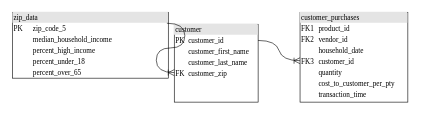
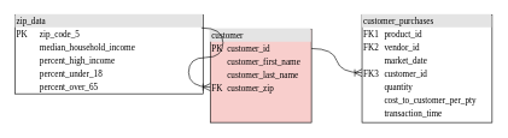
- <mxCell id="4" value="&lt;div style=&quot;box-sizing: border-box ; width: 100% ; background: #e4e4e4 ; padding: 2px&quot;&gt;customer_purchases&lt;/div&gt;&lt;table style=&quot;width: 100% ; font-size: 1em&quot; cellpadding=&quot;2&quot; cellspacing=&quot;0&quot;&gt;&lt;tbody&gt;&lt;tr&gt;&lt;td&gt;FK1&lt;br&gt;&lt;/td&gt;&lt;td&gt;product_id&lt;/td&gt;&lt;/tr&gt;&lt;tr&gt;&lt;td&gt;FK2&lt;/td&gt;&lt;td&gt;vendor_id&lt;/td&gt;&lt;/tr&gt;&lt;tr&gt;&lt;td&gt;&lt;/td&gt;&lt;td&gt;household_date&lt;/td&gt;&lt;/tr&gt;&lt;tr&gt;&lt;td&gt;FK3&lt;br&gt;&lt;/td&gt;&lt;td&gt;customer_id&lt;br&gt;&lt;/td&gt;&lt;/tr&gt;&lt;tr&gt;&lt;td&gt;&lt;br&gt;&lt;/td&gt;&lt;td&gt;quantity&lt;br&gt;&lt;/td&gt;&lt;/tr&gt;&lt;tr&gt;&lt;td&gt;&lt;br&gt;&lt;/td&gt;&lt;td&gt;cost_to_customer_per_pty&lt;br&gt;&lt;/td&gt;&lt;/tr&gt;&lt;tr&gt;&lt;td&gt;&lt;br&gt;&lt;/td&gt;&lt;td&gt;transaction_time&lt;br&gt;&lt;/td&gt;&lt;/tr&gt;&lt;tr&gt;&lt;td&gt;&lt;/td&gt;&lt;td&gt;&lt;br&gt;&lt;/td&gt;&lt;/tr&gt;&lt;/tbody&gt;&lt;/table&gt;" style="verticalAlign=top;align=left;overflow=fill;html=1;rounded=0;shadow=0;comic=0;labelBackgroundColor=none;strokeWidth=1;fontFamily=Verdana;fontSize=12" vertex="1" parent="1"><mxGeometry x="500" y="20" width="180" height="150" as="geometry" /></mxCell>
+ <mxCell id="4" value="&lt;div style=&quot;box-sizing: border-box ; width: 100% ; background: #e4e4e4 ; padding: 2px&quot;&gt;customer_purchases&lt;/div&gt;&lt;table style=&quot;width: 100% ; font-size: 1em&quot; cellpadding=&quot;2&quot; cellspacing=&quot;0&quot;&gt;&lt;tbody&gt;&lt;tr&gt;&lt;td&gt;FK1&lt;br&gt;&lt;/td&gt;&lt;td&gt;product_id&lt;/td&gt;&lt;/tr&gt;&lt;tr&gt;&lt;td&gt;FK2&lt;/td&gt;&lt;td&gt;vendor_id&lt;/td&gt;&lt;/tr&gt;&lt;tr&gt;&lt;td&gt;&lt;/td&gt;&lt;td&gt;market_date&lt;/td&gt;&lt;/tr&gt;&lt;tr&gt;&lt;td&gt;FK3&lt;br&gt;&lt;/td&gt;&lt;td&gt;customer_id&lt;br&gt;&lt;/td&gt;&lt;/tr&gt;&lt;tr&gt;&lt;td&gt;&lt;br&gt;&lt;/td&gt;&lt;td&gt;quantity&lt;br&gt;&lt;/td&gt;&lt;/tr&gt;&lt;tr&gt;&lt;td&gt;&lt;br&gt;&lt;/td&gt;&lt;td&gt;cost_to_customer_per_pty&lt;br&gt;&lt;/td&gt;&lt;/tr&gt;&lt;tr&gt;&lt;td&gt;&lt;br&gt;&lt;/td&gt;&lt;td&gt;transaction_time&lt;br&gt;&lt;/td&gt;&lt;/tr&gt;&lt;tr&gt;&lt;td&gt;&lt;/td&gt;&lt;td&gt;&lt;br&gt;&lt;/td&gt;&lt;/tr&gt;&lt;/tbody&gt;&lt;/table&gt;" style="verticalAlign=top;align=left;overflow=fill;html=1;rounded=0;shadow=0;comic=0;labelBackgroundColor=none;strokeWidth=1;fontFamily=Verdana;fontSize=12" vertex="1" parent="1"><mxGeometry x="500" y="20" width="180" height="150" as="geometry" /></mxCell>
- <mxCell id="2" value="&lt;div style=&quot;box-sizing: border-box ; width: 100% ; background: #e4e4e4 ; padding: 2px&quot;&gt;customer&lt;/div&gt;&lt;table style=&quot;width: 100% ; font-size: 1em&quot; cellpadding=&quot;2&quot; cellspacing=&quot;0&quot;&gt;&lt;tbody&gt;&lt;tr&gt;&lt;td&gt;PK&lt;/td&gt;&lt;td&gt;customer_id&lt;/td&gt;&lt;/tr&gt;&lt;tr&gt;&lt;td&gt;&lt;br&gt;&lt;/td&gt;&lt;td&gt;customer_first_name&lt;/td&gt;&lt;/tr&gt;&lt;tr&gt;&lt;td&gt;&lt;br&gt;&lt;/td&gt;&lt;td&gt;customer_last_name&lt;br&gt;&lt;/td&gt;&lt;/tr&gt;&lt;tr&gt;&lt;td&gt;FK&lt;br&gt;&lt;/td&gt;&lt;td&gt;customer_zip&lt;br&gt;&lt;/td&gt;&lt;/tr&gt;&lt;/tbody&gt;&lt;/table&gt;" style="verticalAlign=top;align=left;overflow=fill;html=1;rounded=0;shadow=0;comic=0;labelBackgroundColor=none;strokeWidth=1;fontFamily=Verdana;fontSize=12" parent="1" vertex="1"><mxGeometry x="290" y="40" width="140" height="130" as="geometry" /></mxCell>
+ <mxCell id="2" value="&lt;div style=&quot;box-sizing: border-box ; width: 100% ; background: #e4e4e4 ; padding: 2px&quot;&gt;customer&lt;/div&gt;&lt;table style=&quot;width: 100% ; font-size: 1em&quot; cellpadding=&quot;2&quot; cellspacing=&quot;0&quot;&gt;&lt;tbody&gt;&lt;tr&gt;&lt;td&gt;PK&lt;/td&gt;&lt;td&gt;customer_id&lt;/td&gt;&lt;/tr&gt;&lt;tr&gt;&lt;td&gt;&lt;br&gt;&lt;/td&gt;&lt;td&gt;customer_first_name&lt;/td&gt;&lt;/tr&gt;&lt;tr&gt;&lt;td&gt;&lt;br&gt;&lt;/td&gt;&lt;td&gt;customer_last_name&lt;br&gt;&lt;/td&gt;&lt;/tr&gt;&lt;tr&gt;&lt;td&gt;FK&lt;br&gt;&lt;/td&gt;&lt;td&gt;customer_zip&lt;br&gt;&lt;/td&gt;&lt;/tr&gt;&lt;/tbody&gt;&lt;/table&gt;" style="verticalAlign=top;align=left;overflow=fill;html=1;rounded=0;shadow=0;comic=0;labelBackgroundColor=none;strokeWidth=1;fontFamily=Verdana;fontSize=12;fillColor=#f8cecc;" parent="1" vertex="1"><mxGeometry x="290" y="40" width="140" height="130" as="geometry" /></mxCell>
